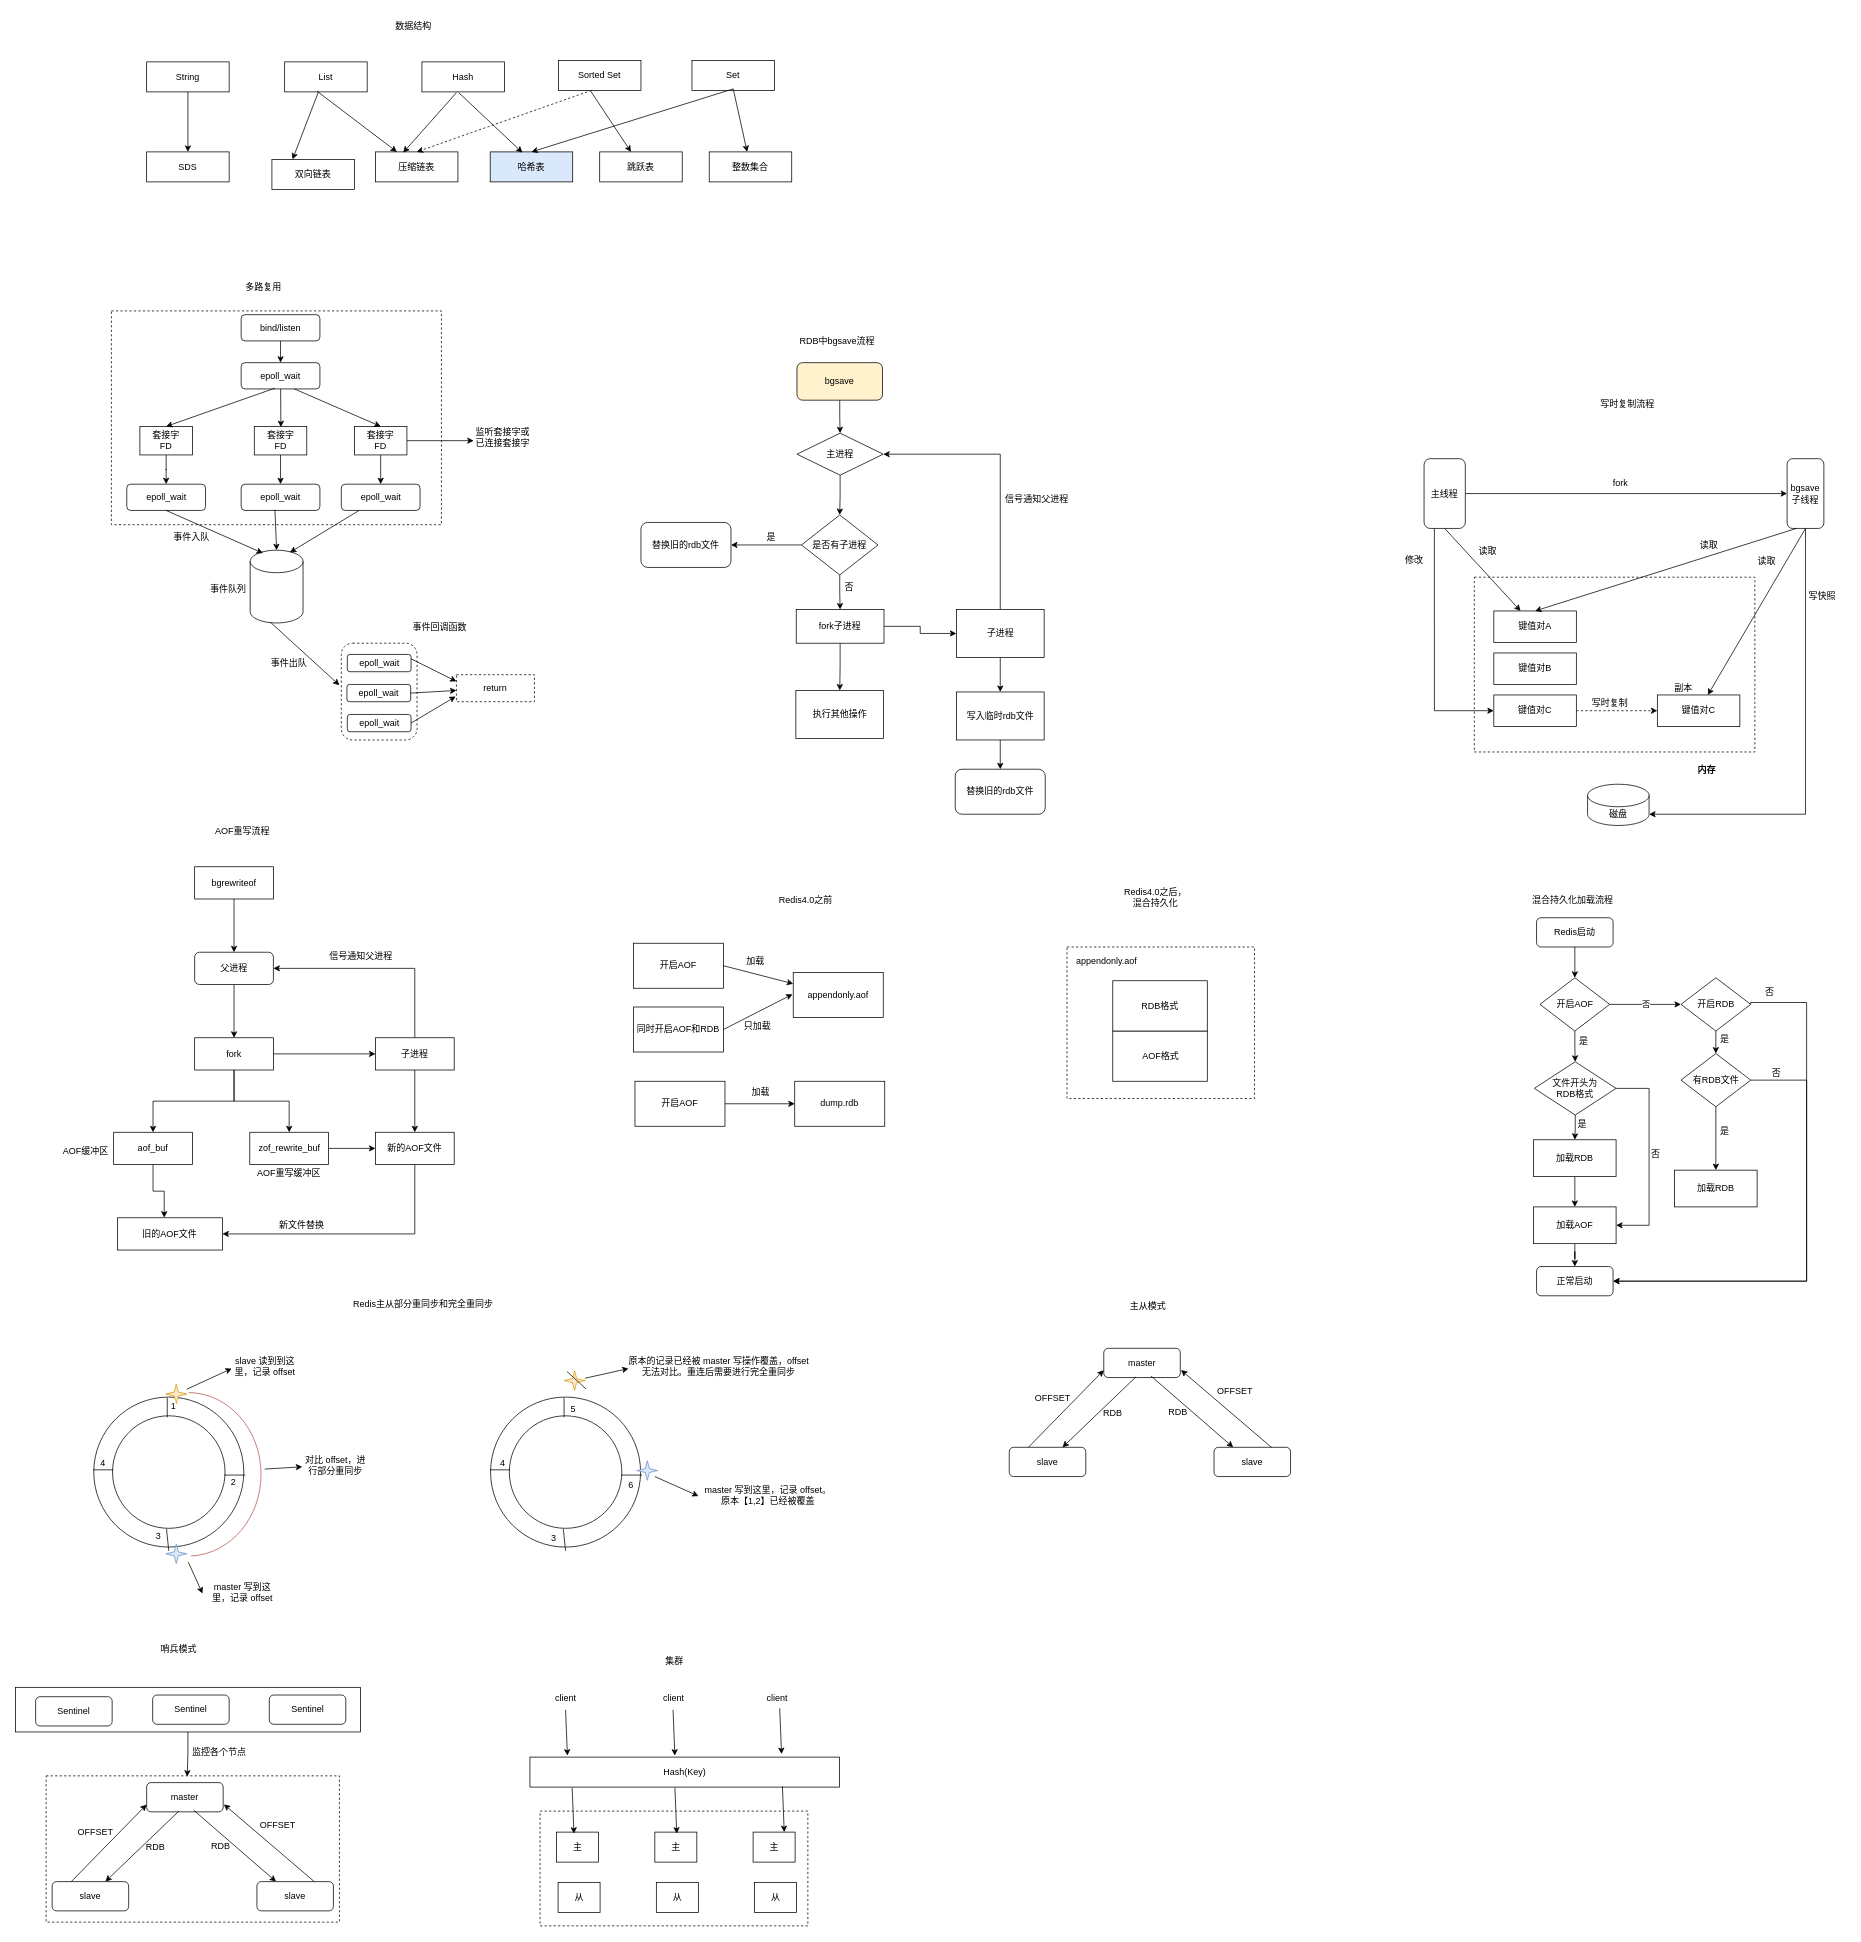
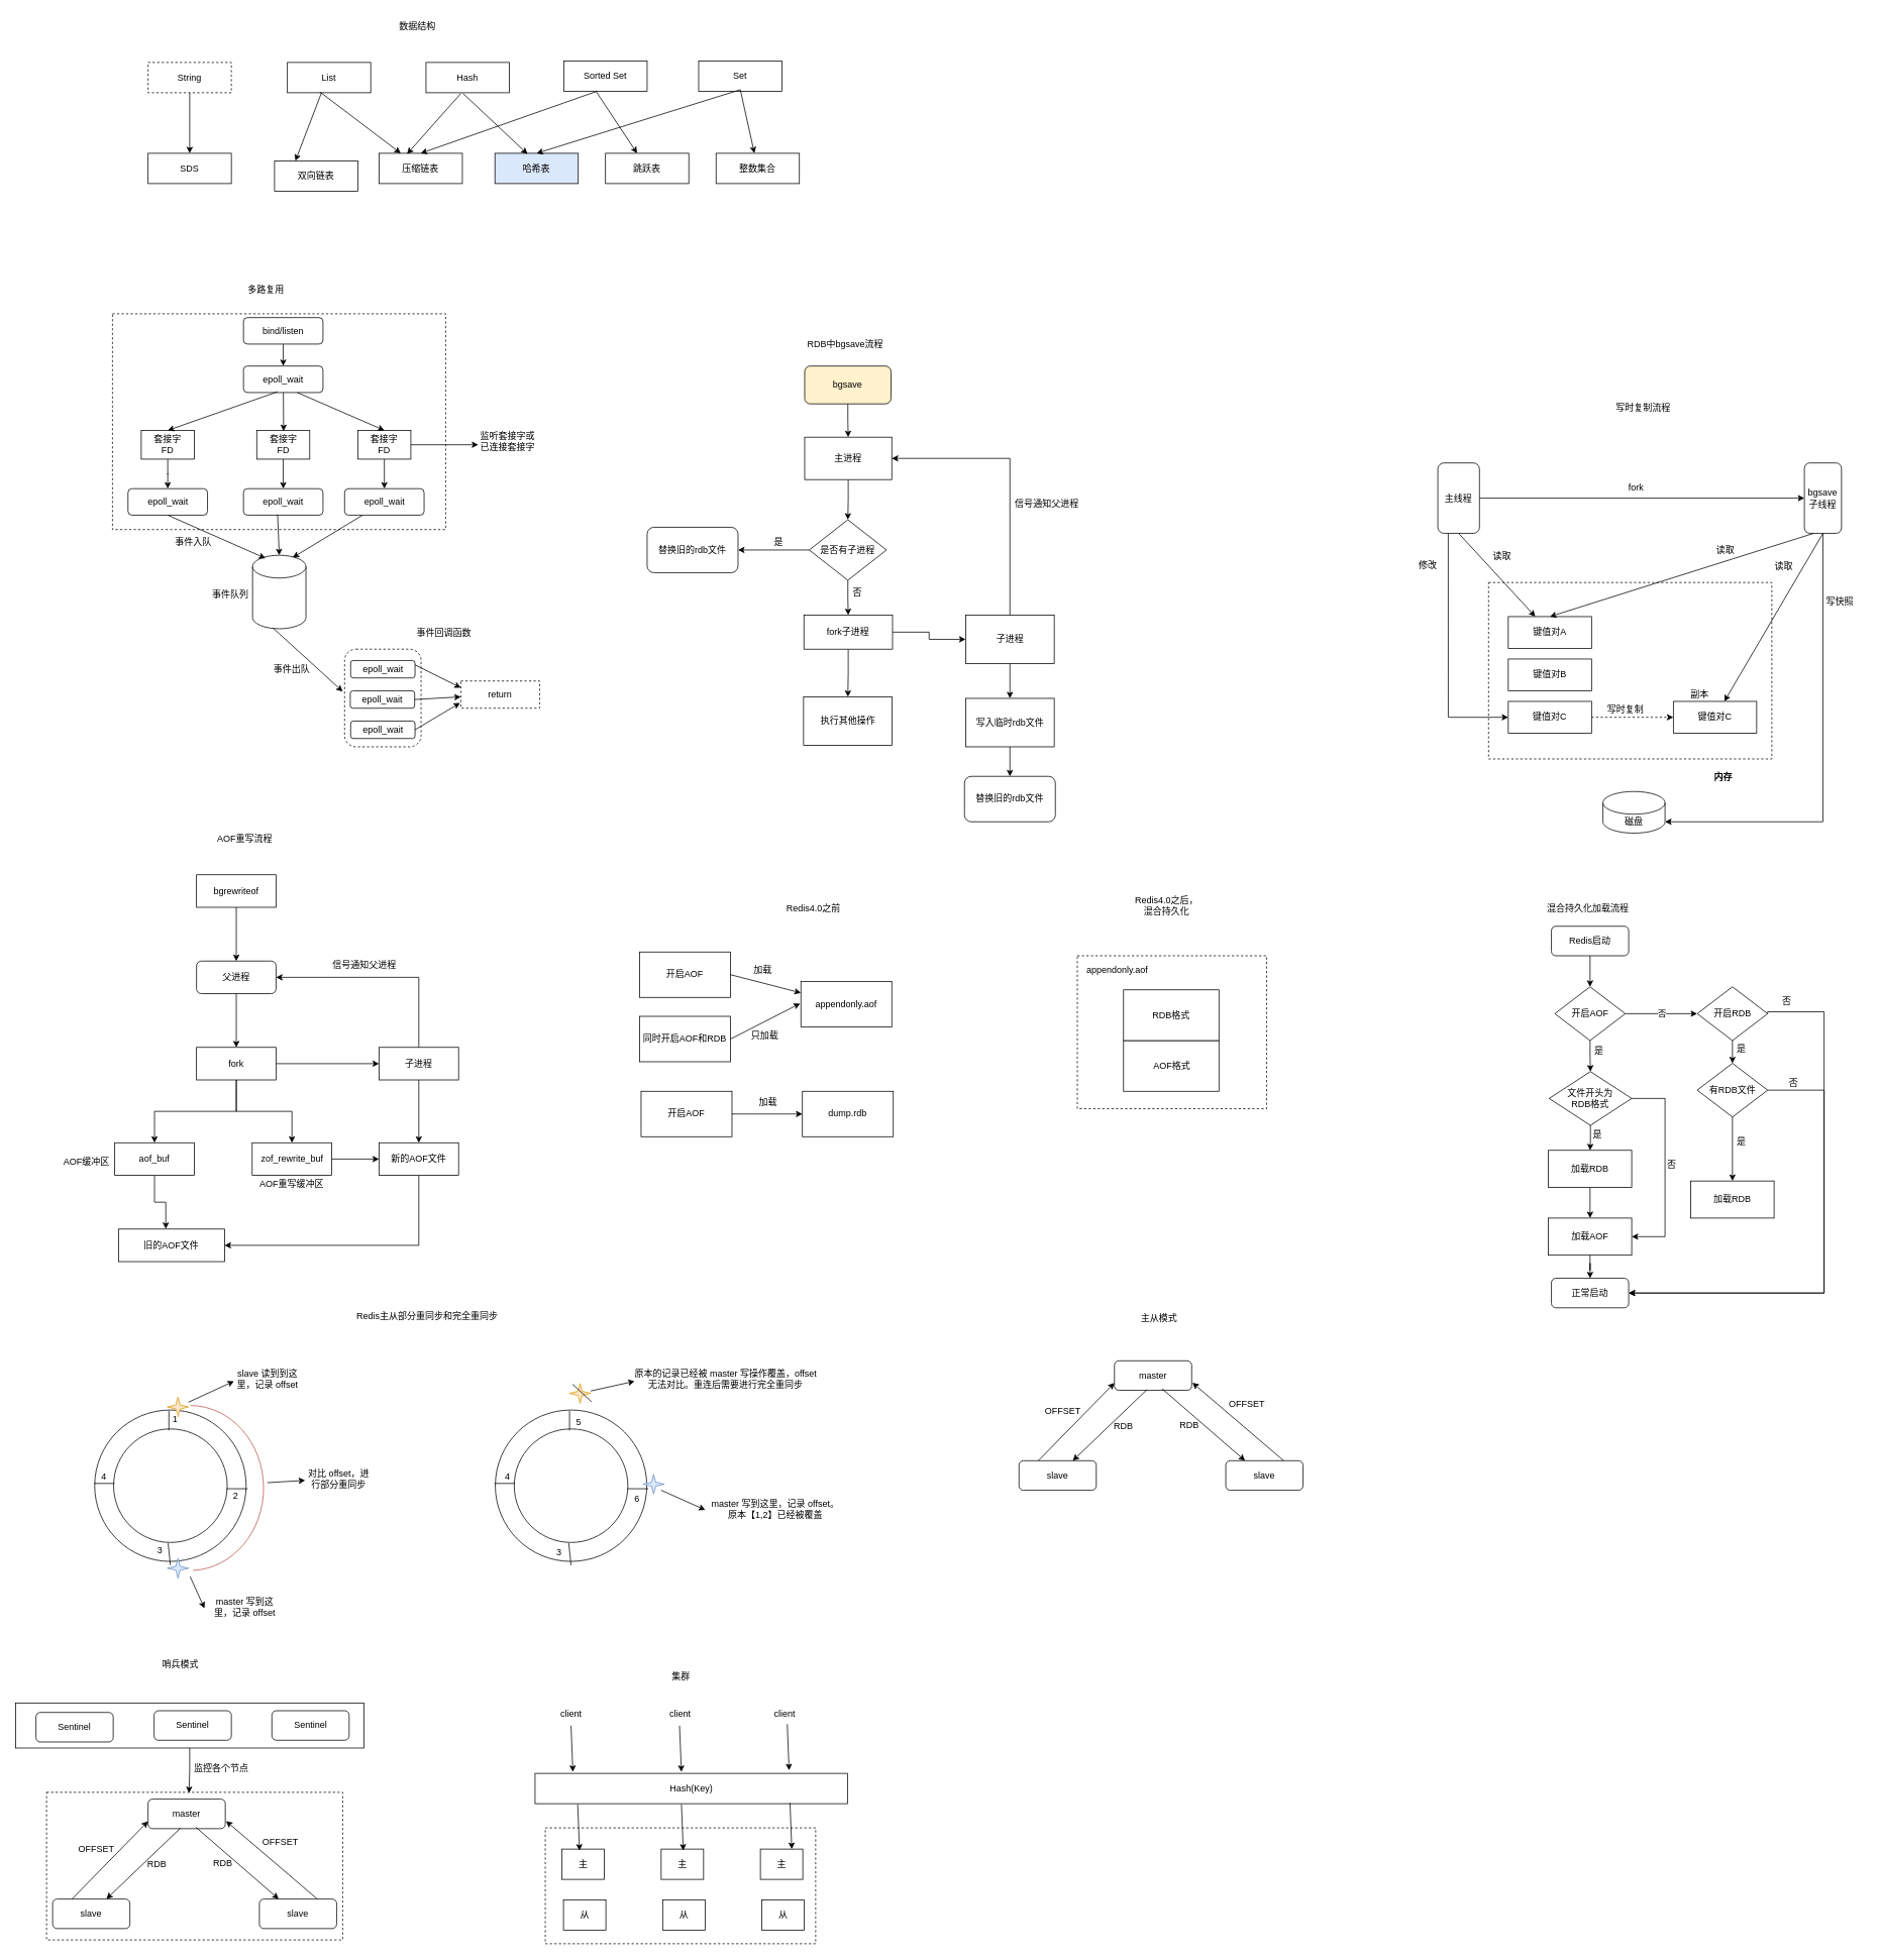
- <mxCell id="9" value="String" style="rounded=0;whiteSpace=wrap;html=1;" parent="1" vertex="1"><mxGeometry x="195" y="82" width="110" height="40" as="geometry" /></mxCell>
+ <mxCell id="9" value="String" style="rounded=0;whiteSpace=wrap;html=1;dashed=1;" parent="1" vertex="1"><mxGeometry x="195" y="82" width="110" height="40" as="geometry" /></mxCell>
- <mxCell id="24" value="" style="endArrow=classic;html=1;rounded=0;exitX=0.4;exitY=1;exitDx=0;exitDy=0;exitPerimeter=0;entryX=0.5;entryY=0;entryDx=0;entryDy=0;dashed=1;" parent="1" source="12" target="16" edge="1"><mxGeometry width="50" height="50" relative="1" as="geometry"><mxPoint x="452" y="151" as="sourcePoint" /><mxPoint x="558.663" y="232" as="targetPoint" /></mxGeometry></mxCell>
+ <mxCell id="24" value="" style="endArrow=classic;html=1;rounded=0;exitX=0.4;exitY=1;exitDx=0;exitDy=0;exitPerimeter=0;entryX=0.5;entryY=0;entryDx=0;entryDy=0;" parent="1" source="12" target="16" edge="1"><mxGeometry width="50" height="50" relative="1" as="geometry"><mxPoint x="452" y="151" as="sourcePoint" /><mxPoint x="558.663" y="232" as="targetPoint" /></mxGeometry></mxCell>
- <mxCell id="65" value="主进程" style="rhombus;whiteSpace=wrap;html=1;" parent="1" vertex="1"><mxGeometry x="1062" y="577" width="115" height="56" as="geometry" /></mxCell>
+ <mxCell id="65" value="主进程" style="rounded=0;whiteSpace=wrap;html=1;" parent="1" vertex="1"><mxGeometry x="1062" y="577" width="115" height="56" as="geometry" /></mxCell>
- <mxCell id="130" value="新文件替换" style="text;html=1;strokeColor=none;fillColor=none;align=center;verticalAlign=middle;whiteSpace=wrap;rounded=0;" parent="1" vertex="1"><mxGeometry x="355" y="1618" width="94" height="30" as="geometry" /></mxCell>
